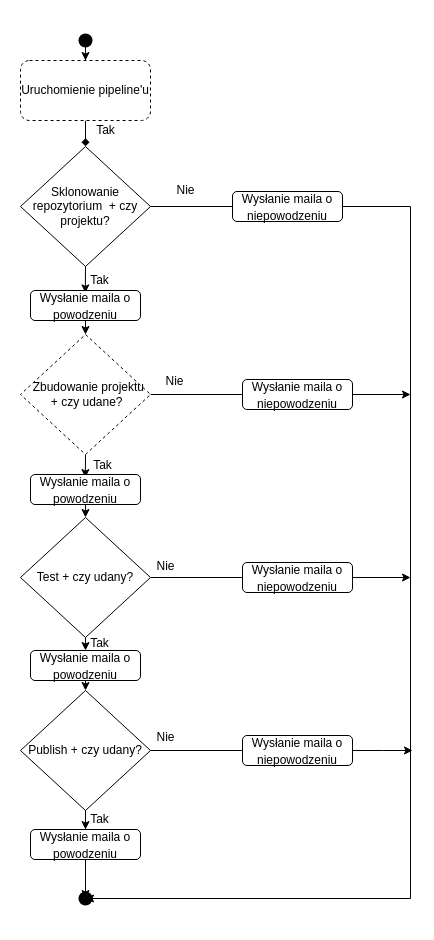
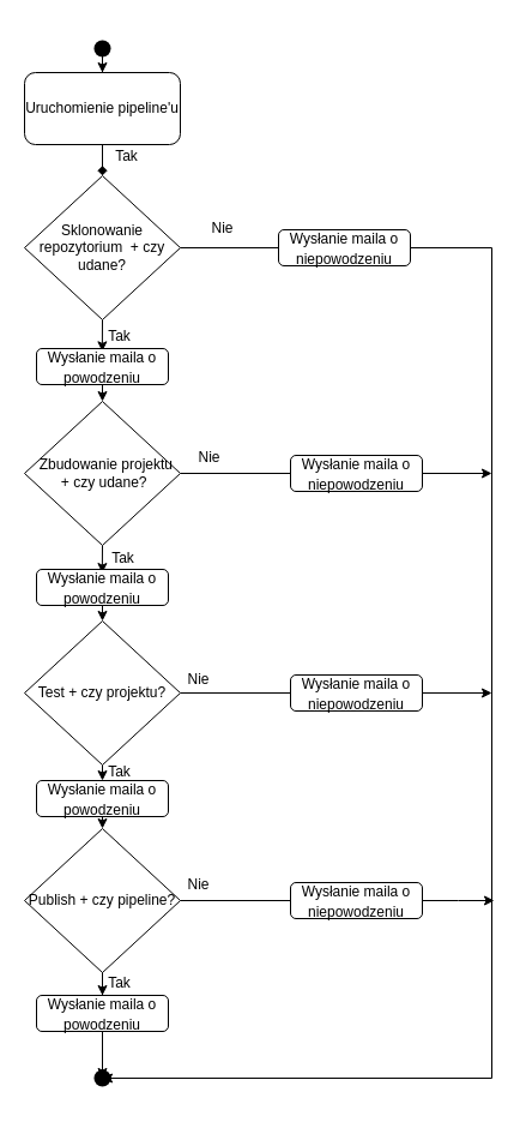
- <mxCell id="5" value="Uruchomienie pipeline'u" style="rounded=1;whiteSpace=wrap;html=1;dashed=1;" vertex="1" parent="1"><mxGeometry x="20" y="60" width="130" height="60" as="geometry" /></mxCell>
+ <mxCell id="5" value="Uruchomienie pipeline'u" style="rounded=1;whiteSpace=wrap;html=1;" vertex="1" parent="1"><mxGeometry x="20" y="60" width="130" height="60" as="geometry" /></mxCell>
- <mxCell id="8" value="Sklonowanie repozytorium&amp;nbsp; + czy projektu?" style="rhombus;whiteSpace=wrap;html=1;" vertex="1" parent="1"><mxGeometry x="20" y="146" width="130" height="120" as="geometry" /></mxCell>
+ <mxCell id="8" value="Sklonowanie repozytorium&amp;nbsp; + czy udane?" style="rhombus;whiteSpace=wrap;html=1;" vertex="1" parent="1"><mxGeometry x="20" y="146" width="130" height="120" as="geometry" /></mxCell>
- <mxCell id="11" value="&amp;nbsp; &amp;nbsp;Zbudowanie projektu&amp;nbsp; &amp;nbsp;+ czy udane?" style="rhombus;whiteSpace=wrap;html=1;dashed=1;" vertex="1" parent="1"><mxGeometry x="20" y="334" width="130" height="120" as="geometry" /></mxCell>
+ <mxCell id="11" value="&amp;nbsp; &amp;nbsp;Zbudowanie projektu&amp;nbsp; &amp;nbsp;+ czy udane?" style="rhombus;whiteSpace=wrap;html=1;" vertex="1" parent="1"><mxGeometry x="20" y="334" width="130" height="120" as="geometry" /></mxCell>
- <mxCell id="14" value="Test + czy udany?" style="rhombus;whiteSpace=wrap;html=1;" vertex="1" parent="1"><mxGeometry x="20" y="517" width="130" height="120" as="geometry" /></mxCell>
+ <mxCell id="14" value="Test + czy projektu?" style="rhombus;whiteSpace=wrap;html=1;" vertex="1" parent="1"><mxGeometry x="20" y="517" width="130" height="120" as="geometry" /></mxCell>
- <mxCell id="17" value="Publish + czy udany?" style="rhombus;whiteSpace=wrap;html=1;" vertex="1" parent="1"><mxGeometry x="20" y="690" width="130" height="120" as="geometry" /></mxCell>
+ <mxCell id="17" value="Publish + czy pipeline?" style="rhombus;whiteSpace=wrap;html=1;" vertex="1" parent="1"><mxGeometry x="20" y="690" width="130" height="120" as="geometry" /></mxCell>
